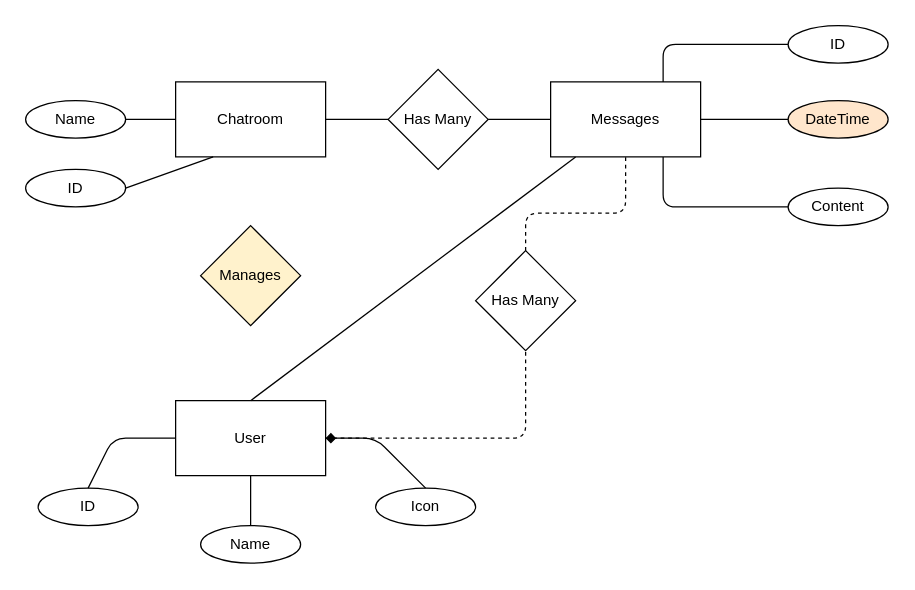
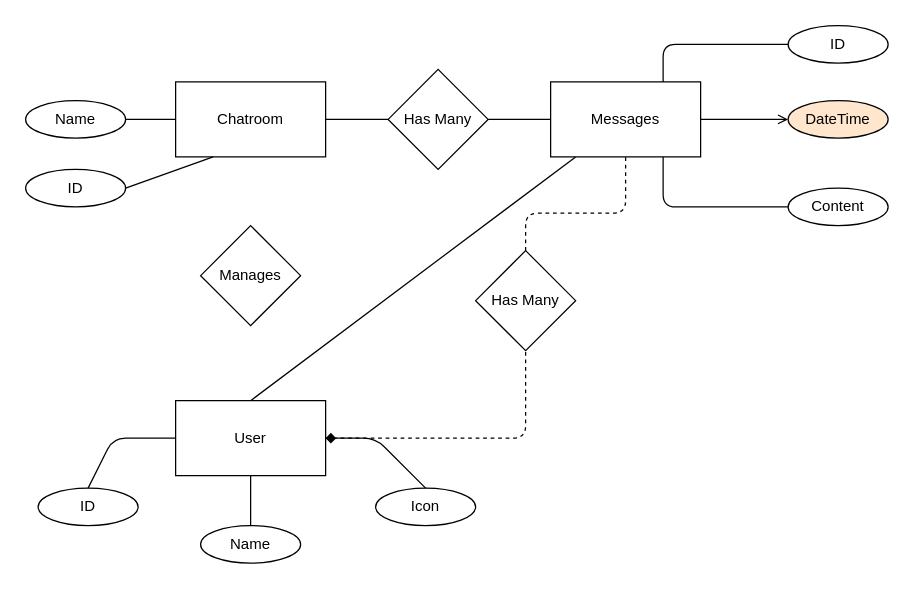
- <mxCell id="21" value="" style="endArrow=none;html=1;exitX=1;exitY=0.5;exitDx=0;exitDy=0;entryX=0;entryY=0.5;entryDx=0;entryDy=0;" parent="1" source="8" target="20" edge="1"><mxGeometry width="50" height="50" relative="1" as="geometry"><mxPoint x="560" y="130" as="sourcePoint" /><mxPoint x="610" y="80" as="targetPoint" /></mxGeometry></mxCell>
+ <mxCell id="21" value="" style="endArrow=open;html=1;exitX=1;exitY=0.5;exitDx=0;exitDy=0;entryX=0;entryY=0.5;entryDx=0;entryDy=0;" parent="1" source="8" target="20" edge="1"><mxGeometry width="50" height="50" relative="1" as="geometry"><mxPoint x="560" y="130" as="sourcePoint" /><mxPoint x="610" y="80" as="targetPoint" /></mxGeometry></mxCell>
- <mxCell id="12" value="Manages" style="rhombus;whiteSpace=wrap;html=1;fillColor=#fff2cc;" parent="1" vertex="1"><mxGeometry x="160" y="180" width="80" height="80" as="geometry" /></mxCell>
+ <mxCell id="12" value="Manages" style="rhombus;whiteSpace=wrap;html=1;" parent="1" vertex="1"><mxGeometry x="160" y="180" width="80" height="80" as="geometry" /></mxCell>
